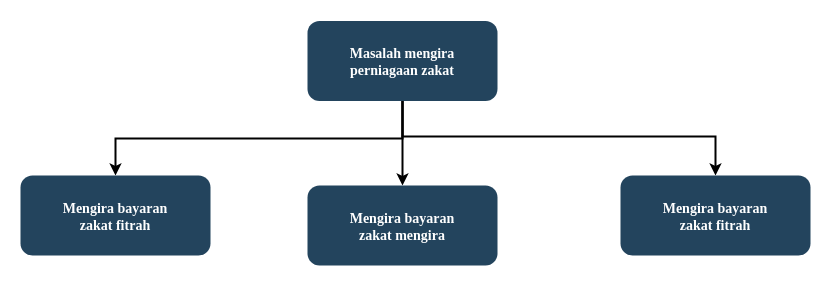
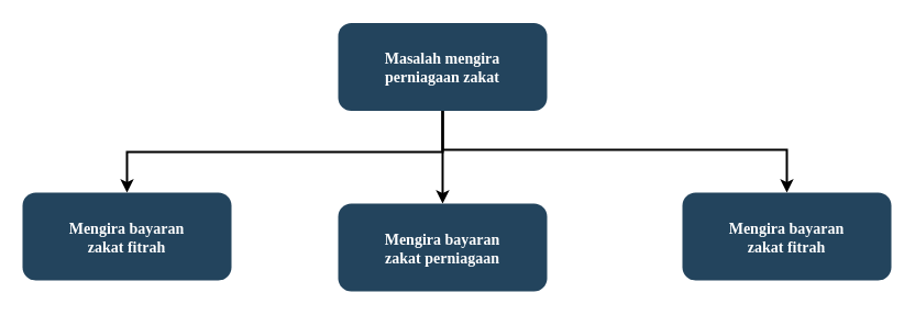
- <mxCell id="8" value="Mengira bayaran &#10;zakat mengira" style="rounded=1;fillColor=#23445D;gradientColor=none;strokeColor=none;fontColor=#FFFFFF;fontStyle=1;fontFamily=Tahoma;fontSize=14" parent="1" vertex="1"><mxGeometry x="307" y="185" width="190" height="80" as="geometry" /></mxCell>
+ <mxCell id="8" value="Mengira bayaran &#10;zakat perniagaan" style="rounded=1;fillColor=#23445D;gradientColor=none;strokeColor=none;fontColor=#FFFFFF;fontStyle=1;fontFamily=Tahoma;fontSize=14" parent="1" vertex="1"><mxGeometry x="307" y="185" width="190" height="80" as="geometry" /></mxCell>
